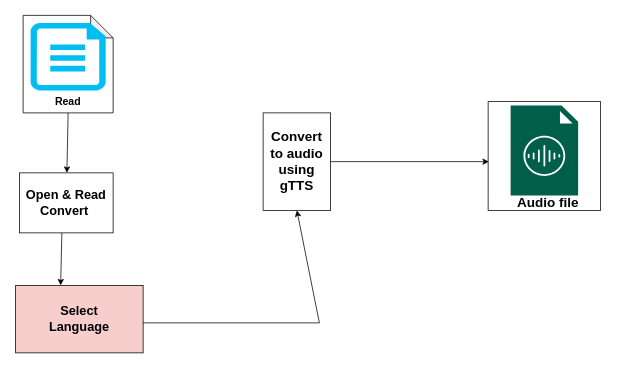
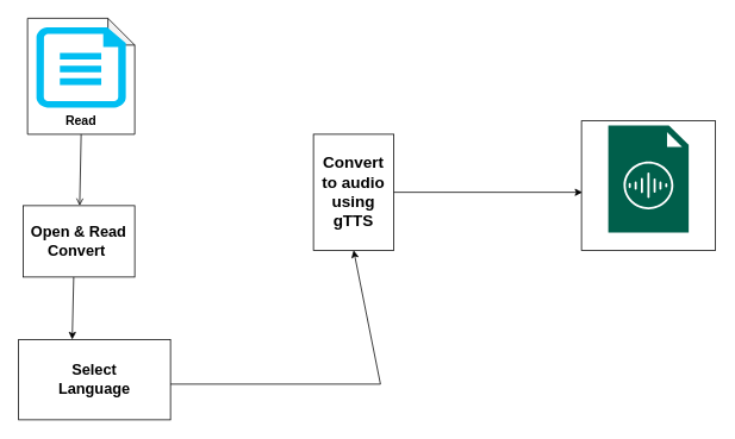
- <mxCell id="10" value="" style="endArrow=classic;html=1;rounded=0;fontSize=18;exitX=0.5;exitY=1;exitDx=0;exitDy=0;" edge="1" parent="1" source="5" target="4"><mxGeometry width="50" height="50" relative="1" as="geometry"><mxPoint x="360" y="310" as="sourcePoint" /><mxPoint x="410" y="260" as="targetPoint" /></mxGeometry></mxCell>
+ <mxCell id="10" value="" style="endArrow=open;html=1;rounded=0;fontSize=18;exitX=0.5;exitY=1;exitDx=0;exitDy=0;" edge="1" parent="1" source="5" target="4"><mxGeometry width="50" height="50" relative="1" as="geometry"><mxPoint x="360" y="310" as="sourcePoint" /><mxPoint x="410" y="260" as="targetPoint" /></mxGeometry></mxCell>
- <mxCell id="17" value="&lt;b&gt;Audio file&lt;/b&gt;" style="text;html=1;strokeColor=none;fillColor=none;align=center;verticalAlign=middle;whiteSpace=wrap;rounded=0;fontSize=18;" vertex="1" parent="14"><mxGeometry x="30" y="125" width="100" height="20" as="geometry" /></mxCell>
- <mxCell id="7" value="&lt;font size=&quot;1&quot;&gt;&lt;b style=&quot;font-size: 17px&quot;&gt;Select &lt;br&gt;Language&lt;/b&gt;&lt;/font&gt;" style="rounded=0;whiteSpace=wrap;html=1;fillColor=#f8cecc;" vertex="1" parent="6"><mxGeometry width="170" height="90" as="geometry" /></mxCell>
+ <mxCell id="7" value="&lt;font size=&quot;1&quot;&gt;&lt;b style=&quot;font-size: 17px&quot;&gt;Select &lt;br&gt;Language&lt;/b&gt;&lt;/font&gt;" style="rounded=0;whiteSpace=wrap;html=1;" vertex="1" parent="6"><mxGeometry width="170" height="90" as="geometry" /></mxCell>
